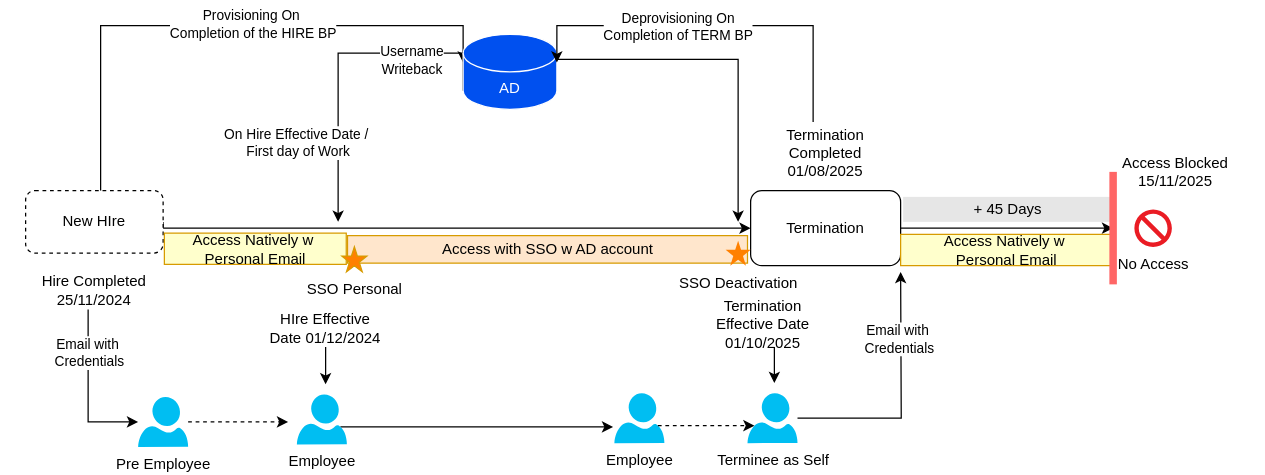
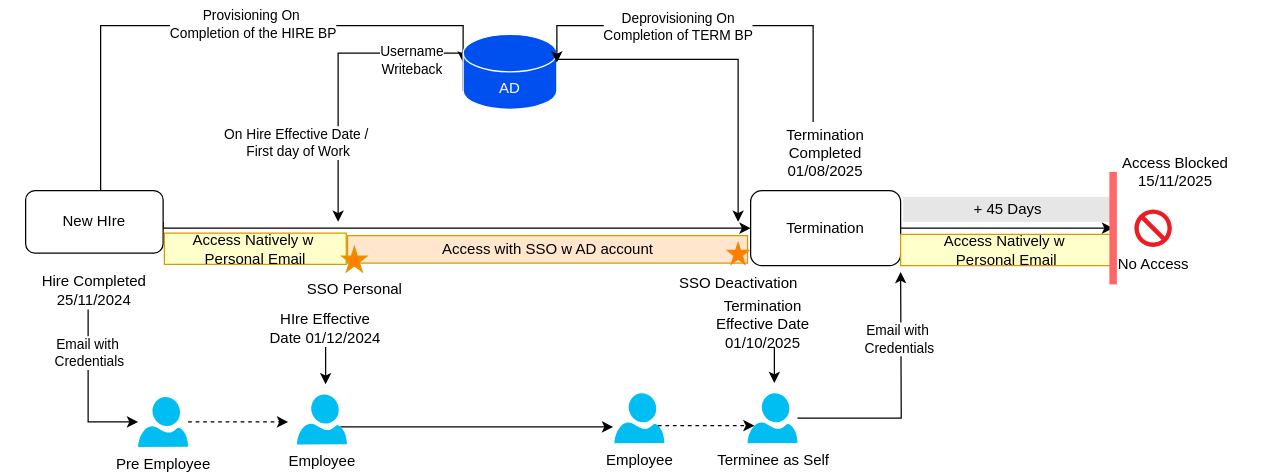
- <mxCell id="5" value="New HIre" style="rounded=1;whiteSpace=wrap;html=1;dashed=1;" vertex="1" parent="1"><mxGeometry x="20" y="152" width="110" height="50" as="geometry" /></mxCell>
+ <mxCell id="5" value="New HIre" style="rounded=1;whiteSpace=wrap;html=1;" vertex="1" parent="1"><mxGeometry x="20" y="152" width="110" height="50" as="geometry" /></mxCell>
